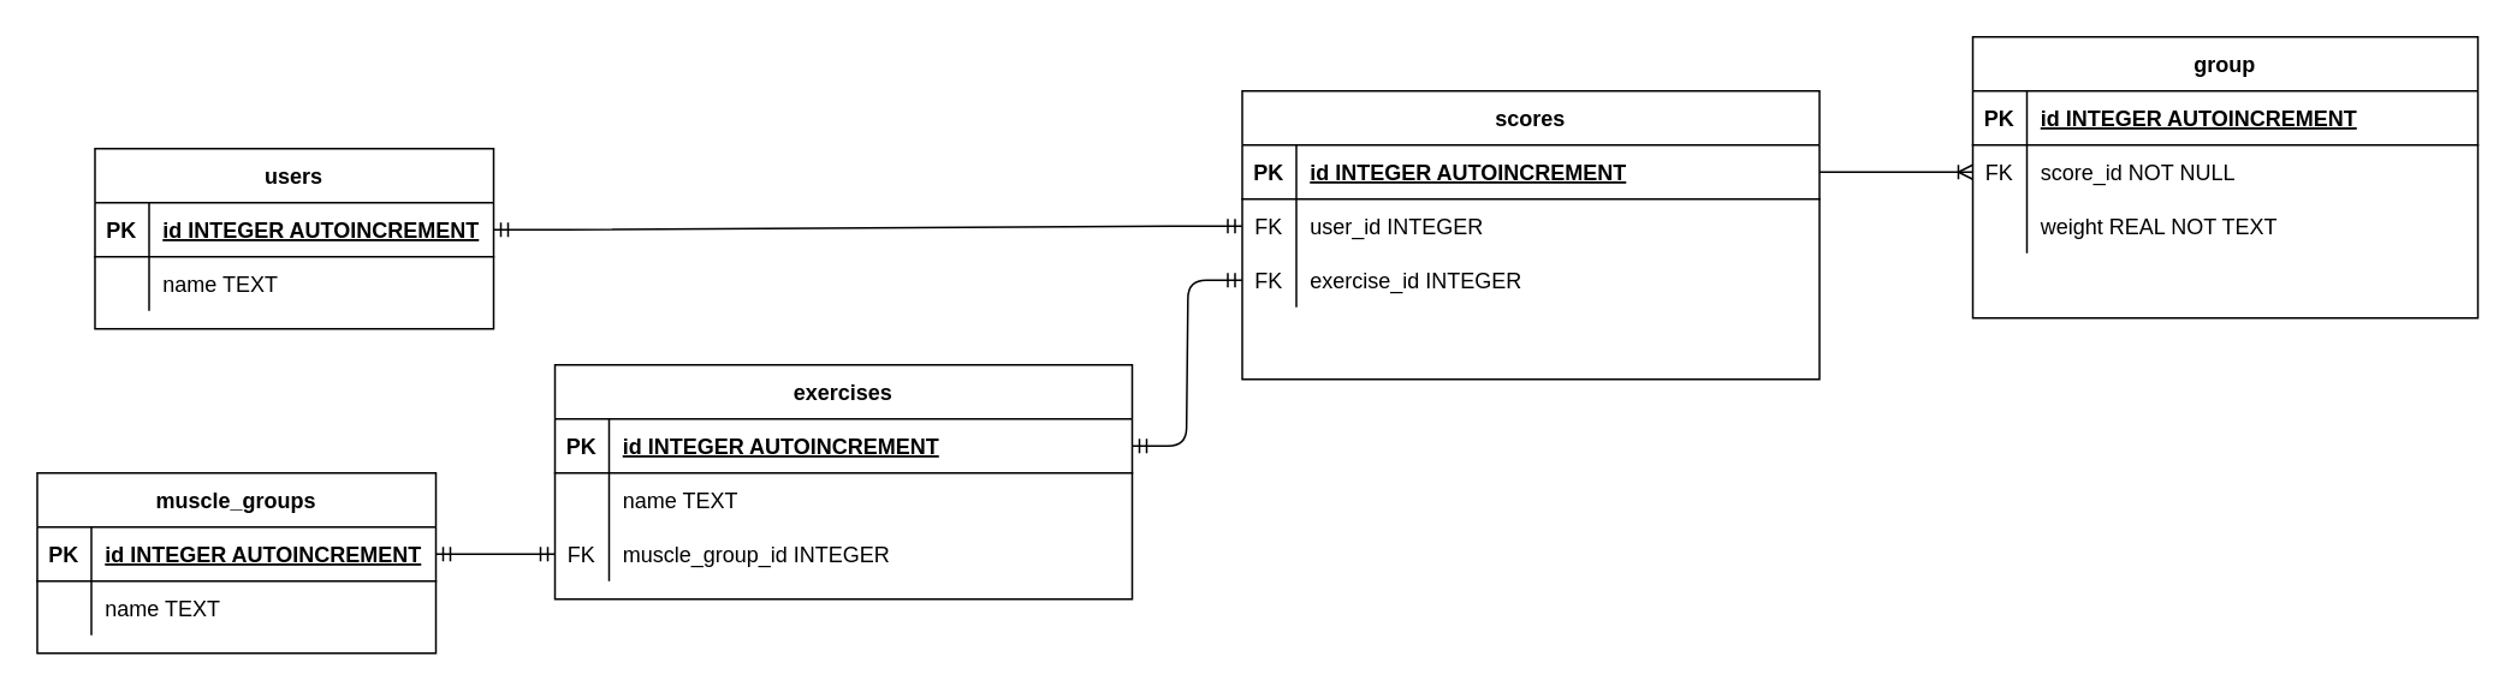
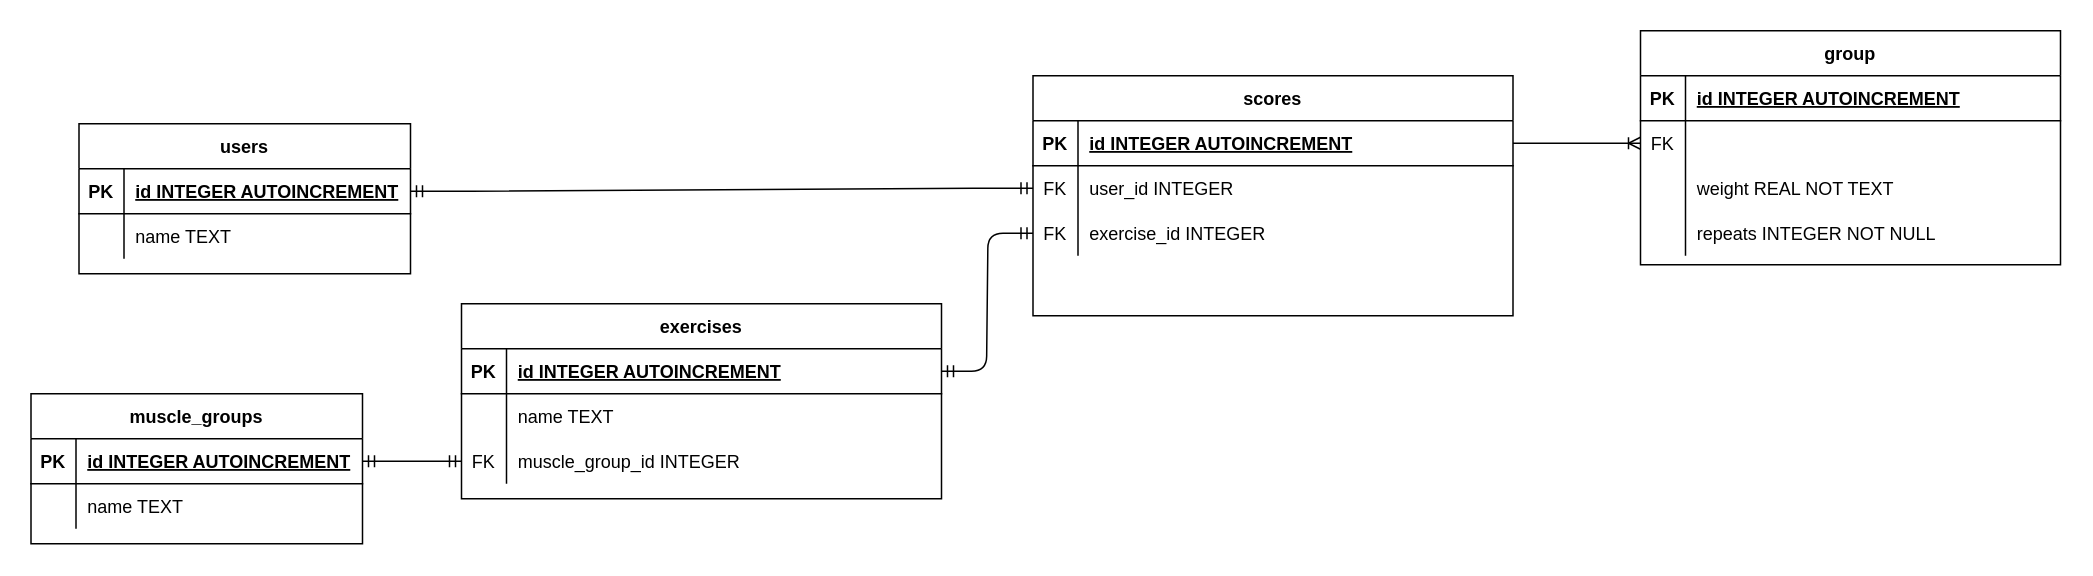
- <mxCell id="48" value="score_id NOT NULL" style="shape=partialRectangle;connectable=0;fillColor=none;top=0;left=0;bottom=0;right=0;align=left;spacingLeft=6;overflow=hidden;" parent="46" vertex="1"><mxGeometry x="30" width="250" height="30" as="geometry" /></mxCell>
+ <mxCell id="54" value="repeats INTEGER NOT NULL" style="shape=partialRectangle;connectable=0;fillColor=none;top=0;left=0;bottom=0;right=0;align=left;spacingLeft=6;overflow=hidden;" parent="52" vertex="1"><mxGeometry x="30" width="250" height="30" as="geometry" /></mxCell>
